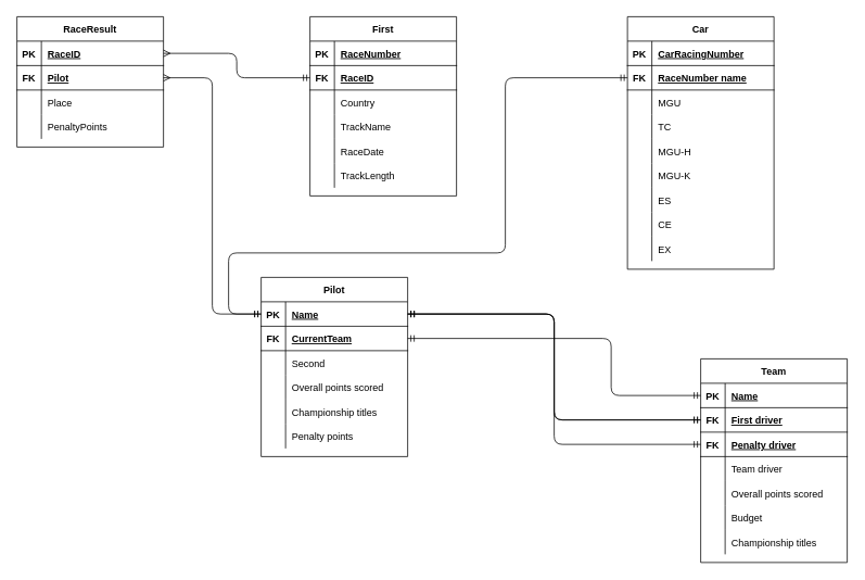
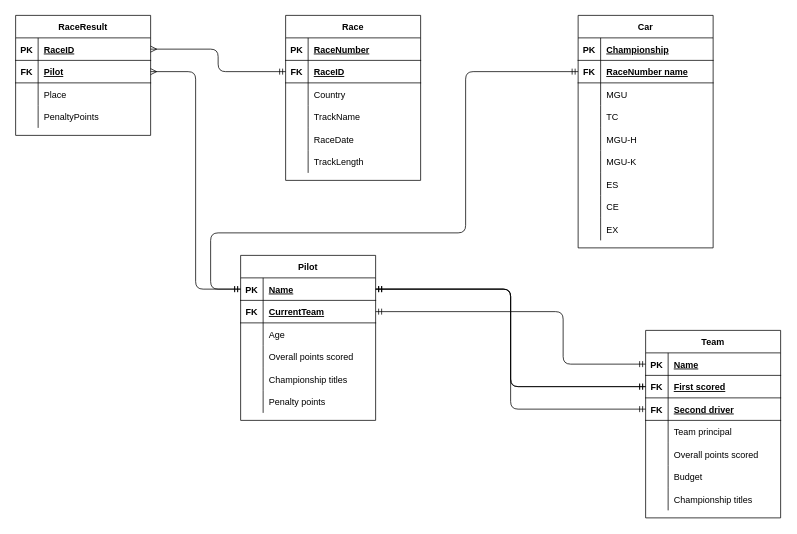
- <mxCell id="71" value="First" style="shape=table;startSize=30;container=1;collapsible=1;childLayout=tableLayout;fixedRows=1;rowLines=0;fontStyle=1;align=center;resizeLast=1;" parent="1" vertex="1"><mxGeometry x="380" y="20" width="180" height="220" as="geometry" /></mxCell>
+ <mxCell id="71" value="Race" style="shape=table;startSize=30;container=1;collapsible=1;childLayout=tableLayout;fixedRows=1;rowLines=0;fontStyle=1;align=center;resizeLast=1;" parent="1" vertex="1"><mxGeometry x="380" y="20" width="180" height="220" as="geometry" /></mxCell>
- <mxCell id="46" value="CarRacingNumber" style="shape=partialRectangle;connectable=0;fillColor=none;top=0;left=0;bottom=0;right=0;align=left;spacingLeft=6;fontStyle=5;overflow=hidden;" parent="44" vertex="1"><mxGeometry x="30" width="150" height="30" as="geometry"><mxRectangle width="150" height="30" as="alternateBounds" /></mxGeometry></mxCell>
+ <mxCell id="46" value="Championship" style="shape=partialRectangle;connectable=0;fillColor=none;top=0;left=0;bottom=0;right=0;align=left;spacingLeft=6;fontStyle=5;overflow=hidden;" parent="44" vertex="1"><mxGeometry x="30" width="150" height="30" as="geometry"><mxRectangle width="150" height="30" as="alternateBounds" /></mxGeometry></mxCell>
- <mxCell id="33" value="Second" style="shape=partialRectangle;connectable=0;fillColor=none;top=0;left=0;bottom=0;right=0;align=left;spacingLeft=6;overflow=hidden;" parent="31" vertex="1"><mxGeometry x="30" width="150" height="30" as="geometry"><mxRectangle width="150" height="30" as="alternateBounds" /></mxGeometry></mxCell>
+ <mxCell id="33" value="Age" style="shape=partialRectangle;connectable=0;fillColor=none;top=0;left=0;bottom=0;right=0;align=left;spacingLeft=6;overflow=hidden;" parent="31" vertex="1"><mxGeometry x="30" width="150" height="30" as="geometry"><mxRectangle width="150" height="30" as="alternateBounds" /></mxGeometry></mxCell>
- <mxCell id="8" value="First driver" style="shape=partialRectangle;connectable=0;fillColor=none;top=0;left=0;bottom=0;right=0;align=left;spacingLeft=6;fontStyle=5;overflow=hidden;" parent="6" vertex="1"><mxGeometry x="30" width="150" height="30" as="geometry"><mxRectangle width="150" height="30" as="alternateBounds" /></mxGeometry></mxCell>
+ <mxCell id="8" value="First scored" style="shape=partialRectangle;connectable=0;fillColor=none;top=0;left=0;bottom=0;right=0;align=left;spacingLeft=6;fontStyle=5;overflow=hidden;" parent="6" vertex="1"><mxGeometry x="30" width="150" height="30" as="geometry"><mxRectangle width="150" height="30" as="alternateBounds" /></mxGeometry></mxCell>
- <mxCell id="11" value="Penalty driver" style="shape=partialRectangle;connectable=0;fillColor=none;top=0;left=0;bottom=0;right=0;align=left;spacingLeft=6;fontStyle=5;overflow=hidden;" parent="9" vertex="1"><mxGeometry x="30" width="150" height="30" as="geometry"><mxRectangle width="150" height="30" as="alternateBounds" /></mxGeometry></mxCell>
+ <mxCell id="11" value="Second driver" style="shape=partialRectangle;connectable=0;fillColor=none;top=0;left=0;bottom=0;right=0;align=left;spacingLeft=6;fontStyle=5;overflow=hidden;" parent="9" vertex="1"><mxGeometry x="30" width="150" height="30" as="geometry"><mxRectangle width="150" height="30" as="alternateBounds" /></mxGeometry></mxCell>
- <mxCell id="14" value="Team driver" style="shape=partialRectangle;connectable=0;fillColor=none;top=0;left=0;bottom=0;right=0;align=left;spacingLeft=6;overflow=hidden;" parent="12" vertex="1"><mxGeometry x="30" width="150" height="30" as="geometry"><mxRectangle width="150" height="30" as="alternateBounds" /></mxGeometry></mxCell>
+ <mxCell id="14" value="Team principal" style="shape=partialRectangle;connectable=0;fillColor=none;top=0;left=0;bottom=0;right=0;align=left;spacingLeft=6;overflow=hidden;" parent="12" vertex="1"><mxGeometry x="30" width="150" height="30" as="geometry"><mxRectangle width="150" height="30" as="alternateBounds" /></mxGeometry></mxCell>
